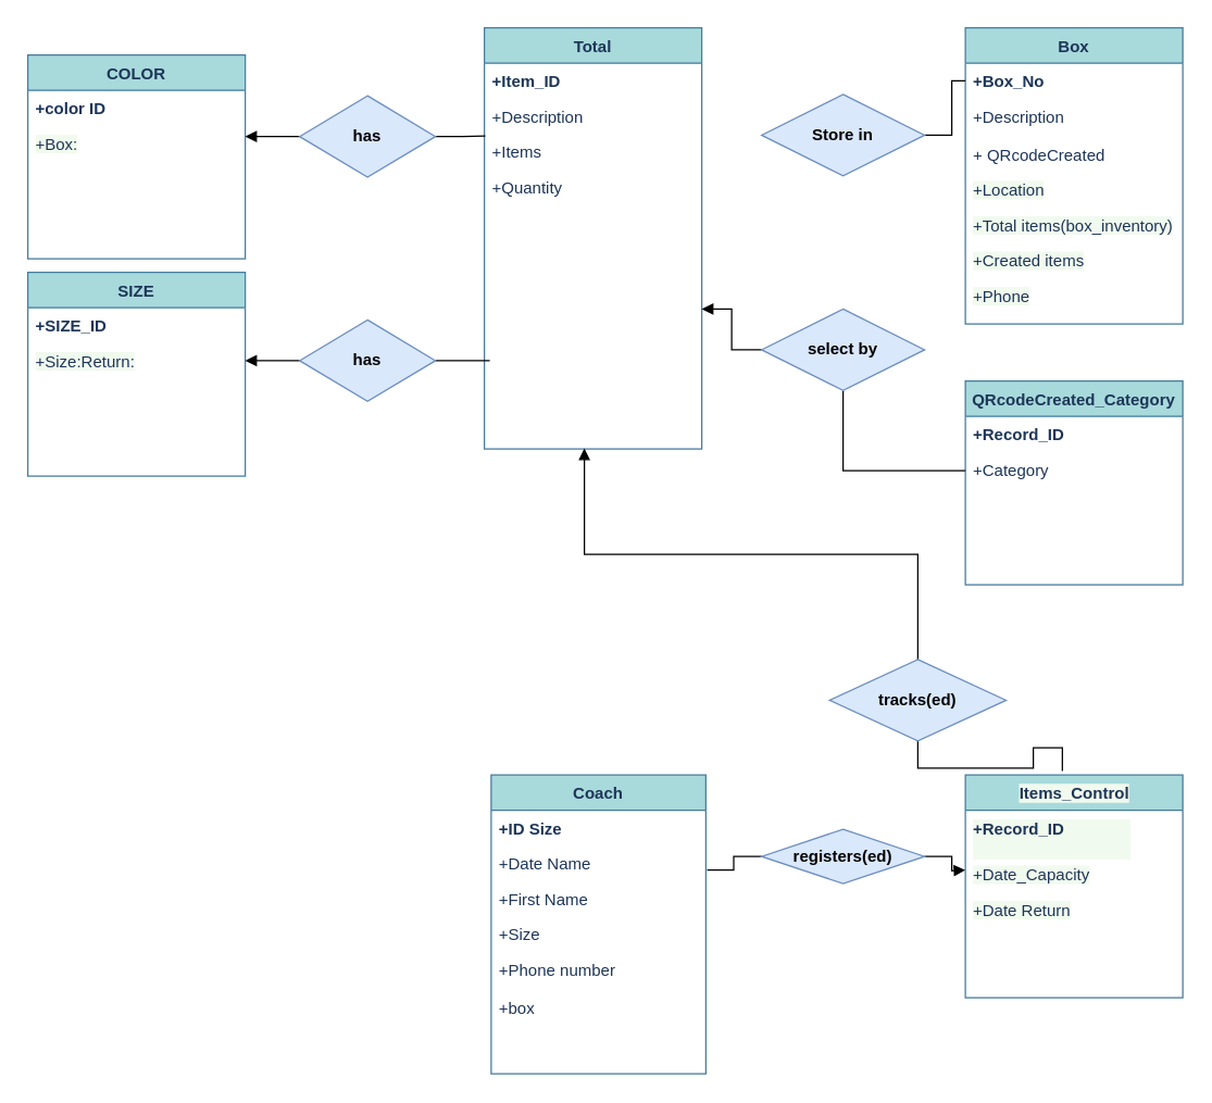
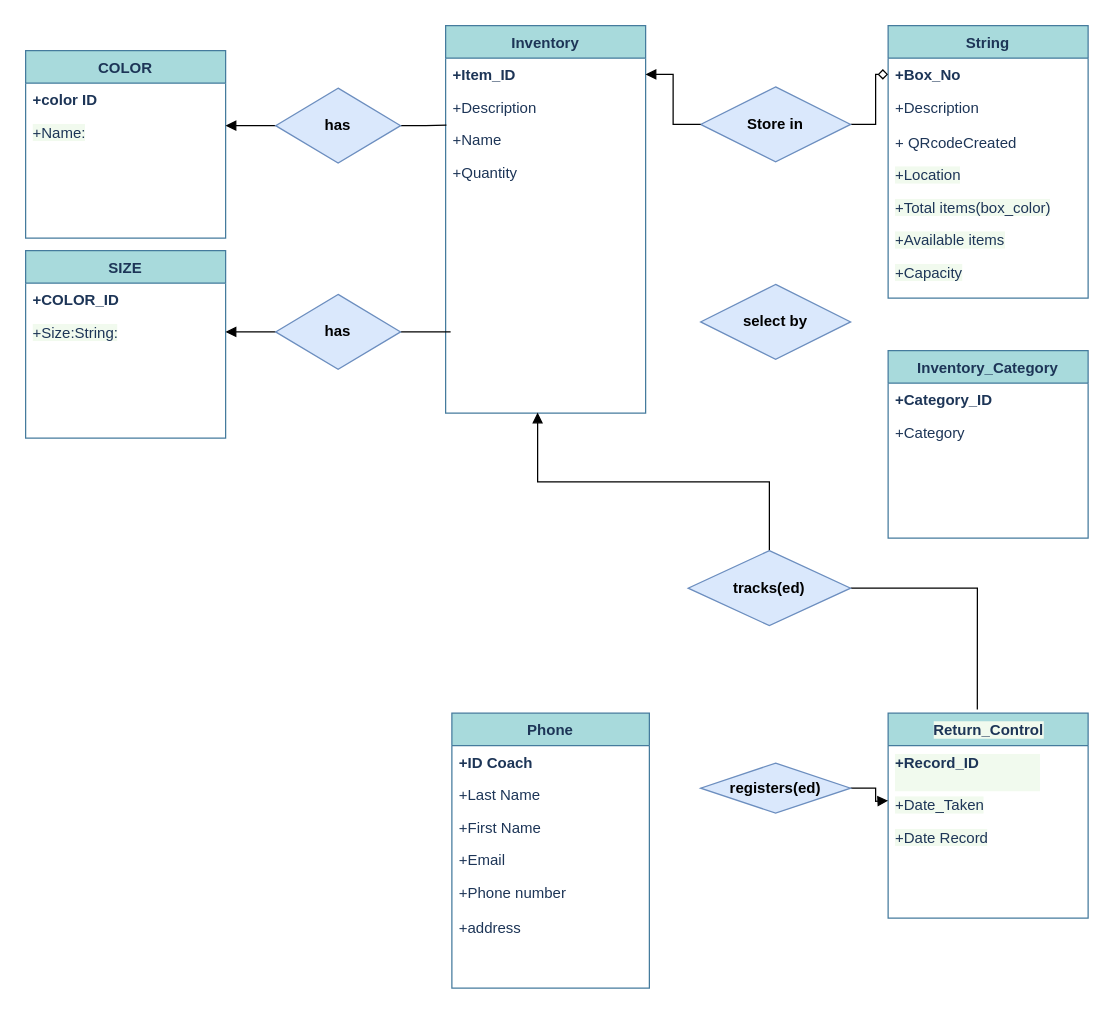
- <mxCell id="2" value="Total" style="swimlane;fontStyle=1;align=center;verticalAlign=top;childLayout=stackLayout;horizontal=1;startSize=26;horizontalStack=0;resizeParent=1;resizeLast=0;collapsible=1;marginBottom=0;rounded=0;shadow=0;strokeWidth=1;fillColor=#A8DADC;strokeColor=#457B9D;fontColor=#1D3557;" parent="1" vertex="1"><mxGeometry x="356" y="20" width="160" height="310" as="geometry"><mxRectangle x="550" y="140" width="160" height="26" as="alternateBounds" /></mxGeometry></mxCell>
+ <mxCell id="2" value="Inventory" style="swimlane;fontStyle=1;align=center;verticalAlign=top;childLayout=stackLayout;horizontal=1;startSize=26;horizontalStack=0;resizeParent=1;resizeLast=0;collapsible=1;marginBottom=0;rounded=0;shadow=0;strokeWidth=1;fillColor=#A8DADC;strokeColor=#457B9D;fontColor=#1D3557;" parent="1" vertex="1"><mxGeometry x="356" y="20" width="160" height="310" as="geometry"><mxRectangle x="550" y="140" width="160" height="26" as="alternateBounds" /></mxGeometry></mxCell>
- <mxCell id="20" value="Box" style="swimlane;fontStyle=1;align=center;verticalAlign=top;childLayout=stackLayout;horizontal=1;startSize=26;horizontalStack=0;resizeParent=1;resizeLast=0;collapsible=1;marginBottom=0;rounded=0;shadow=0;strokeWidth=1;fillColor=#A8DADC;strokeColor=#457B9D;fontColor=#1D3557;" parent="1" vertex="1"><mxGeometry x="710" y="20" width="160" height="218" as="geometry"><mxRectangle x="550" y="140" width="160" height="26" as="alternateBounds" /></mxGeometry></mxCell>
+ <mxCell id="20" value="String" style="swimlane;fontStyle=1;align=center;verticalAlign=top;childLayout=stackLayout;horizontal=1;startSize=26;horizontalStack=0;resizeParent=1;resizeLast=0;collapsible=1;marginBottom=0;rounded=0;shadow=0;strokeWidth=1;fillColor=#A8DADC;strokeColor=#457B9D;fontColor=#1D3557;" parent="1" vertex="1"><mxGeometry x="710" y="20" width="160" height="218" as="geometry"><mxRectangle x="550" y="140" width="160" height="26" as="alternateBounds" /></mxGeometry></mxCell>
- <mxCell id="28" style="edgeStyle=orthogonalEdgeStyle;rounded=0;orthogonalLoop=1;jettySize=auto;html=1;exitX=1;exitY=0.5;exitDx=0;exitDy=0;endArrow=none;endFill=0;" parent="1" source="29" target="21" edge="1"><mxGeometry relative="1" as="geometry" /></mxCell>
+ <mxCell id="28" style="edgeStyle=orthogonalEdgeStyle;rounded=0;orthogonalLoop=1;jettySize=auto;html=1;exitX=1;exitY=0.5;exitDx=0;exitDy=0;endArrow=diamond;endFill=0;" parent="1" source="29" target="21" edge="1"><mxGeometry relative="1" as="geometry" /></mxCell>
+ <mxCell id="30" style="edgeStyle=orthogonalEdgeStyle;rounded=0;orthogonalLoop=1;jettySize=auto;html=1;exitX=1;exitY=0.5;exitDx=0;exitDy=0;entryX=0;entryY=0.5;entryDx=0;entryDy=0;endArrow=none;endFill=0;startArrow=block;startFill=1;" parent="1" source="3" target="29" edge="1"><mxGeometry relative="1" as="geometry" /></mxCell>
- <mxCell id="33" value="+Box:" style="text;strokeColor=none;fillColor=none;align=left;verticalAlign=top;spacingLeft=4;spacingRight=4;overflow=hidden;rotatable=0;points=[[0,0.5],[1,0.5]];portConstraint=eastwest;labelBackgroundColor=#F1FAEE;fontFamily=Helvetica;fontSize=12;fontColor=#1D3557;html=1;" parent="31" vertex="1"><mxGeometry y="52" width="160" height="26" as="geometry" /></mxCell>
+ <mxCell id="33" value="+Name:" style="text;strokeColor=none;fillColor=none;align=left;verticalAlign=top;spacingLeft=4;spacingRight=4;overflow=hidden;rotatable=0;points=[[0,0.5],[1,0.5]];portConstraint=eastwest;labelBackgroundColor=#F1FAEE;fontFamily=Helvetica;fontSize=12;fontColor=#1D3557;html=1;" parent="31" vertex="1"><mxGeometry y="52" width="160" height="26" as="geometry" /></mxCell>
- <mxCell id="5" value="+Items&#10;" style="text;align=left;verticalAlign=top;spacingLeft=4;spacingRight=4;overflow=hidden;rotatable=0;points=[[0,0.5],[1,0.5]];portConstraint=eastwest;rounded=0;shadow=0;html=0;fontColor=#1D3557;" parent="2" vertex="1"><mxGeometry y="78" width="160" height="26" as="geometry" /></mxCell>
+ <mxCell id="5" value="+Name&#10;" style="text;align=left;verticalAlign=top;spacingLeft=4;spacingRight=4;overflow=hidden;rotatable=0;points=[[0,0.5],[1,0.5]];portConstraint=eastwest;rounded=0;shadow=0;html=0;fontColor=#1D3557;" parent="2" vertex="1"><mxGeometry y="78" width="160" height="26" as="geometry" /></mxCell>
- <mxCell id="25" value="+Total items(box_inventory)" style="text;strokeColor=none;fillColor=none;align=left;verticalAlign=top;spacingLeft=4;spacingRight=4;overflow=hidden;rotatable=0;points=[[0,0.5],[1,0.5]];portConstraint=eastwest;labelBackgroundColor=#F1FAEE;fontFamily=Helvetica;fontSize=12;fontColor=#1D3557;html=1;" parent="20" vertex="1"><mxGeometry y="132" width="160" height="26" as="geometry" /></mxCell>
+ <mxCell id="25" value="+Total items(box_color)" style="text;strokeColor=none;fillColor=none;align=left;verticalAlign=top;spacingLeft=4;spacingRight=4;overflow=hidden;rotatable=0;points=[[0,0.5],[1,0.5]];portConstraint=eastwest;labelBackgroundColor=#F1FAEE;fontFamily=Helvetica;fontSize=12;fontColor=#1D3557;html=1;" parent="20" vertex="1"><mxGeometry y="132" width="160" height="26" as="geometry" /></mxCell>
- <mxCell id="26" value="+Created items" style="text;strokeColor=none;fillColor=none;align=left;verticalAlign=top;spacingLeft=4;spacingRight=4;overflow=hidden;rotatable=0;points=[[0,0.5],[1,0.5]];portConstraint=eastwest;labelBackgroundColor=#F1FAEE;fontFamily=Helvetica;fontSize=12;fontColor=#1D3557;html=1;" parent="20" vertex="1"><mxGeometry y="158" width="160" height="26" as="geometry" /></mxCell>
+ <mxCell id="26" value="+Available items" style="text;strokeColor=none;fillColor=none;align=left;verticalAlign=top;spacingLeft=4;spacingRight=4;overflow=hidden;rotatable=0;points=[[0,0.5],[1,0.5]];portConstraint=eastwest;labelBackgroundColor=#F1FAEE;fontFamily=Helvetica;fontSize=12;fontColor=#1D3557;html=1;" parent="20" vertex="1"><mxGeometry y="158" width="160" height="26" as="geometry" /></mxCell>
- <mxCell id="27" value="+Phone" style="text;strokeColor=none;fillColor=none;align=left;verticalAlign=top;spacingLeft=4;spacingRight=4;overflow=hidden;rotatable=0;points=[[0,0.5],[1,0.5]];portConstraint=eastwest;labelBackgroundColor=#F1FAEE;fontFamily=Helvetica;fontSize=12;fontColor=#1D3557;html=1;" parent="20" vertex="1"><mxGeometry y="184" width="160" height="26" as="geometry" /></mxCell>
+ <mxCell id="27" value="+Capacity" style="text;strokeColor=none;fillColor=none;align=left;verticalAlign=top;spacingLeft=4;spacingRight=4;overflow=hidden;rotatable=0;points=[[0,0.5],[1,0.5]];portConstraint=eastwest;labelBackgroundColor=#F1FAEE;fontFamily=Helvetica;fontSize=12;fontColor=#1D3557;html=1;" parent="20" vertex="1"><mxGeometry y="184" width="160" height="26" as="geometry" /></mxCell>
- <mxCell id="35" value="+SIZE_ID" style="text;align=left;verticalAlign=top;spacingLeft=4;spacingRight=4;overflow=hidden;rotatable=0;points=[[0,0.5],[1,0.5]];portConstraint=eastwest;fontStyle=1;fontColor=#1D3557;" parent="34" vertex="1"><mxGeometry y="26" width="160" height="26" as="geometry" /></mxCell>
+ <mxCell id="35" value="+COLOR_ID" style="text;align=left;verticalAlign=top;spacingLeft=4;spacingRight=4;overflow=hidden;rotatable=0;points=[[0,0.5],[1,0.5]];portConstraint=eastwest;fontStyle=1;fontColor=#1D3557;" parent="34" vertex="1"><mxGeometry y="26" width="160" height="26" as="geometry" /></mxCell>
- <mxCell id="44" value="" style="edgeStyle=orthogonalEdgeStyle;rounded=0;orthogonalLoop=1;jettySize=auto;html=1;startArrow=none;startFill=0;endArrow=block;endFill=1;" parent="1" source="45" target="6" edge="1"><mxGeometry relative="1" as="geometry" /></mxCell>
- <mxCell id="36" value="+Size:Return:" style="text;strokeColor=none;fillColor=none;align=left;verticalAlign=top;spacingLeft=4;spacingRight=4;overflow=hidden;rotatable=0;points=[[0,0.5],[1,0.5]];portConstraint=eastwest;labelBackgroundColor=#F1FAEE;fontFamily=Helvetica;fontSize=12;fontColor=#1D3557;html=1;" parent="34" vertex="1"><mxGeometry y="52" width="160" height="26" as="geometry" /></mxCell>
+ <mxCell id="36" value="+Size:String:" style="text;strokeColor=none;fillColor=none;align=left;verticalAlign=top;spacingLeft=4;spacingRight=4;overflow=hidden;rotatable=0;points=[[0,0.5],[1,0.5]];portConstraint=eastwest;labelBackgroundColor=#F1FAEE;fontFamily=Helvetica;fontSize=12;fontColor=#1D3557;html=1;" parent="34" vertex="1"><mxGeometry y="52" width="160" height="26" as="geometry" /></mxCell>
- <mxCell id="7" value="QRcodeCreated_Category" style="swimlane;fontStyle=1;align=center;verticalAlign=top;childLayout=stackLayout;horizontal=1;startSize=26;horizontalStack=0;resizeParent=1;resizeLast=0;collapsible=1;marginBottom=0;rounded=0;shadow=0;strokeWidth=1;fillColor=#A8DADC;strokeColor=#457B9D;fontColor=#1D3557;" parent="1" vertex="1"><mxGeometry x="710" y="280" width="160" height="150" as="geometry"><mxRectangle x="550" y="140" width="160" height="26" as="alternateBounds" /></mxGeometry></mxCell>
+ <mxCell id="7" value="Inventory_Category" style="swimlane;fontStyle=1;align=center;verticalAlign=top;childLayout=stackLayout;horizontal=1;startSize=26;horizontalStack=0;resizeParent=1;resizeLast=0;collapsible=1;marginBottom=0;rounded=0;shadow=0;strokeWidth=1;fillColor=#A8DADC;strokeColor=#457B9D;fontColor=#1D3557;" parent="1" vertex="1"><mxGeometry x="710" y="280" width="160" height="150" as="geometry"><mxRectangle x="550" y="140" width="160" height="26" as="alternateBounds" /></mxGeometry></mxCell>
- <mxCell id="8" value="+Record_ID" style="text;align=left;verticalAlign=top;spacingLeft=4;spacingRight=4;overflow=hidden;rotatable=0;points=[[0,0.5],[1,0.5]];portConstraint=eastwest;fontStyle=1;fontColor=#1D3557;" parent="7" vertex="1"><mxGeometry y="26" width="160" height="26" as="geometry" /></mxCell>
+ <mxCell id="8" value="+Category_ID" style="text;align=left;verticalAlign=top;spacingLeft=4;spacingRight=4;overflow=hidden;rotatable=0;points=[[0,0.5],[1,0.5]];portConstraint=eastwest;fontStyle=1;fontColor=#1D3557;" parent="7" vertex="1"><mxGeometry y="26" width="160" height="26" as="geometry" /></mxCell>
- <mxCell id="43" style="edgeStyle=orthogonalEdgeStyle;rounded=0;orthogonalLoop=1;jettySize=auto;html=1;entryX=0;entryY=0.5;entryDx=0;entryDy=0;endArrow=none;endFill=0;" parent="1" source="45" target="9" edge="1"><mxGeometry relative="1" as="geometry" /></mxCell>
- <mxCell id="51" value="&lt;b&gt;tracks(ed)&lt;/b&gt;" style="shape=rhombus;perimeter=rhombusPerimeter;whiteSpace=wrap;html=1;align=center;fillColor=#dae8fc;strokeColor=#6c8ebf;" parent="1" vertex="1"><mxGeometry x="610" y="485" width="130" height="60" as="geometry" /></mxCell>
+ <mxCell id="51" value="&lt;b&gt;tracks(ed)&lt;/b&gt;" style="shape=rhombus;perimeter=rhombusPerimeter;whiteSpace=wrap;html=1;align=center;fillColor=#dae8fc;strokeColor=#6c8ebf;" parent="1" vertex="1"><mxGeometry x="550" y="440" width="130" height="60" as="geometry" /></mxCell>
- <mxCell id="10" value="Coach" style="swimlane;fontStyle=1;align=center;verticalAlign=top;childLayout=stackLayout;horizontal=1;startSize=26;horizontalStack=0;resizeParent=1;resizeLast=0;collapsible=1;marginBottom=0;rounded=0;shadow=0;strokeWidth=1;fillColor=#A8DADC;strokeColor=#457B9D;fontColor=#1D3557;" parent="1" vertex="1"><mxGeometry x="361" y="570" width="158" height="220" as="geometry"><mxRectangle x="550" y="140" width="160" height="26" as="alternateBounds" /></mxGeometry></mxCell>
+ <mxCell id="10" value="Phone" style="swimlane;fontStyle=1;align=center;verticalAlign=top;childLayout=stackLayout;horizontal=1;startSize=26;horizontalStack=0;resizeParent=1;resizeLast=0;collapsible=1;marginBottom=0;rounded=0;shadow=0;strokeWidth=1;fillColor=#A8DADC;strokeColor=#457B9D;fontColor=#1D3557;" parent="1" vertex="1"><mxGeometry x="361" y="570" width="158" height="220" as="geometry"><mxRectangle x="550" y="140" width="160" height="26" as="alternateBounds" /></mxGeometry></mxCell>
- <mxCell id="16" value="Items_Control" style="swimlane;fontStyle=1;align=center;verticalAlign=top;childLayout=stackLayout;horizontal=1;startSize=26;horizontalStack=0;resizeParent=1;resizeParentMax=0;resizeLast=0;collapsible=1;marginBottom=0;labelBackgroundColor=#F1FAEE;fontFamily=Helvetica;fontSize=12;fontColor=#1D3557;strokeColor=#457B9D;strokeWidth=1;fillColor=#A8DADC;html=1;" parent="1" vertex="1"><mxGeometry x="710" y="570" width="160" height="164" as="geometry" /></mxCell>
+ <mxCell id="16" value="Return_Control" style="swimlane;fontStyle=1;align=center;verticalAlign=top;childLayout=stackLayout;horizontal=1;startSize=26;horizontalStack=0;resizeParent=1;resizeParentMax=0;resizeLast=0;collapsible=1;marginBottom=0;labelBackgroundColor=#F1FAEE;fontFamily=Helvetica;fontSize=12;fontColor=#1D3557;strokeColor=#457B9D;strokeWidth=1;fillColor=#A8DADC;html=1;" parent="1" vertex="1"><mxGeometry x="710" y="570" width="160" height="164" as="geometry" /></mxCell>
- <mxCell id="11" value="+ID Size" style="text;strokeColor=none;fillColor=none;align=left;verticalAlign=top;spacingLeft=4;spacingRight=4;overflow=hidden;rotatable=0;points=[[0,0.5],[1,0.5]];portConstraint=eastwest;fontStyle=1;fontColor=#1D3557;" parent="10" vertex="1"><mxGeometry y="26" width="158" height="26" as="geometry" /></mxCell>
+ <mxCell id="11" value="+ID Coach" style="text;strokeColor=none;fillColor=none;align=left;verticalAlign=top;spacingLeft=4;spacingRight=4;overflow=hidden;rotatable=0;points=[[0,0.5],[1,0.5]];portConstraint=eastwest;fontStyle=1;fontColor=#1D3557;" parent="10" vertex="1"><mxGeometry y="26" width="158" height="26" as="geometry" /></mxCell>
- <mxCell id="47" style="edgeStyle=orthogonalEdgeStyle;rounded=0;orthogonalLoop=1;jettySize=auto;html=1;entryX=1.006;entryY=-0.308;entryDx=0;entryDy=0;entryPerimeter=0;endArrow=none;endFill=0;" parent="1" source="48" target="13" edge="1"><mxGeometry relative="1" as="geometry" /></mxCell>
- <mxCell id="12" value="+Date Name" style="text;align=left;verticalAlign=top;spacingLeft=4;spacingRight=4;overflow=hidden;rotatable=0;points=[[0,0.5],[1,0.5]];portConstraint=eastwest;rounded=0;shadow=0;html=0;fontColor=#1D3557;" parent="10" vertex="1"><mxGeometry y="52" width="158" height="26" as="geometry" /></mxCell>
+ <mxCell id="12" value="+Last Name" style="text;align=left;verticalAlign=top;spacingLeft=4;spacingRight=4;overflow=hidden;rotatable=0;points=[[0,0.5],[1,0.5]];portConstraint=eastwest;rounded=0;shadow=0;html=0;fontColor=#1D3557;" parent="10" vertex="1"><mxGeometry y="52" width="158" height="26" as="geometry" /></mxCell>
- <mxCell id="18" value="+Date_Capacity" style="text;strokeColor=none;fillColor=none;align=left;verticalAlign=top;spacingLeft=4;spacingRight=4;overflow=hidden;rotatable=0;points=[[0,0.5],[1,0.5]];portConstraint=eastwest;labelBackgroundColor=#F1FAEE;fontFamily=Helvetica;fontSize=12;fontColor=#1D3557;html=1;" parent="16" vertex="1"><mxGeometry y="60" width="160" height="26" as="geometry" /></mxCell>
+ <mxCell id="18" value="+Date_Taken" style="text;strokeColor=none;fillColor=none;align=left;verticalAlign=top;spacingLeft=4;spacingRight=4;overflow=hidden;rotatable=0;points=[[0,0.5],[1,0.5]];portConstraint=eastwest;labelBackgroundColor=#F1FAEE;fontFamily=Helvetica;fontSize=12;fontColor=#1D3557;html=1;" parent="16" vertex="1"><mxGeometry y="60" width="160" height="26" as="geometry" /></mxCell>
- <mxCell id="19" value="+Date Return&lt;br&gt;" style="text;strokeColor=none;fillColor=none;align=left;verticalAlign=top;spacingLeft=4;spacingRight=4;overflow=hidden;rotatable=0;points=[[0,0.5],[1,0.5]];portConstraint=eastwest;labelBackgroundColor=#F1FAEE;fontFamily=Helvetica;fontSize=12;fontColor=#1D3557;html=1;" parent="16" vertex="1"><mxGeometry y="86" width="160" height="78" as="geometry" /></mxCell>
+ <mxCell id="19" value="+Date Record&lt;br&gt;" style="text;strokeColor=none;fillColor=none;align=left;verticalAlign=top;spacingLeft=4;spacingRight=4;overflow=hidden;rotatable=0;points=[[0,0.5],[1,0.5]];portConstraint=eastwest;labelBackgroundColor=#F1FAEE;fontFamily=Helvetica;fontSize=12;fontColor=#1D3557;html=1;" parent="16" vertex="1"><mxGeometry y="86" width="160" height="78" as="geometry" /></mxCell>
- <mxCell id="14" value="+Size" style="text;align=left;verticalAlign=top;spacingLeft=4;spacingRight=4;overflow=hidden;rotatable=0;points=[[0,0.5],[1,0.5]];portConstraint=eastwest;rounded=0;shadow=0;html=0;fontColor=#1D3557;" parent="10" vertex="1"><mxGeometry y="104" width="158" height="26" as="geometry" /></mxCell>
+ <mxCell id="14" value="+Email" style="text;align=left;verticalAlign=top;spacingLeft=4;spacingRight=4;overflow=hidden;rotatable=0;points=[[0,0.5],[1,0.5]];portConstraint=eastwest;rounded=0;shadow=0;html=0;fontColor=#1D3557;" parent="10" vertex="1"><mxGeometry y="104" width="158" height="26" as="geometry" /></mxCell>
- <mxCell id="15" value="+Phone number&#10;&#10;+box" style="text;align=left;verticalAlign=top;spacingLeft=4;spacingRight=4;overflow=hidden;rotatable=0;points=[[0,0.5],[1,0.5]];portConstraint=eastwest;rounded=0;shadow=0;html=0;fontColor=#1D3557;" parent="10" vertex="1"><mxGeometry y="130" width="158" height="50" as="geometry" /></mxCell>
+ <mxCell id="15" value="+Phone number&#10;&#10;+address" style="text;align=left;verticalAlign=top;spacingLeft=4;spacingRight=4;overflow=hidden;rotatable=0;points=[[0,0.5],[1,0.5]];portConstraint=eastwest;rounded=0;shadow=0;html=0;fontColor=#1D3557;" parent="10" vertex="1"><mxGeometry y="130" width="158" height="50" as="geometry" /></mxCell>
